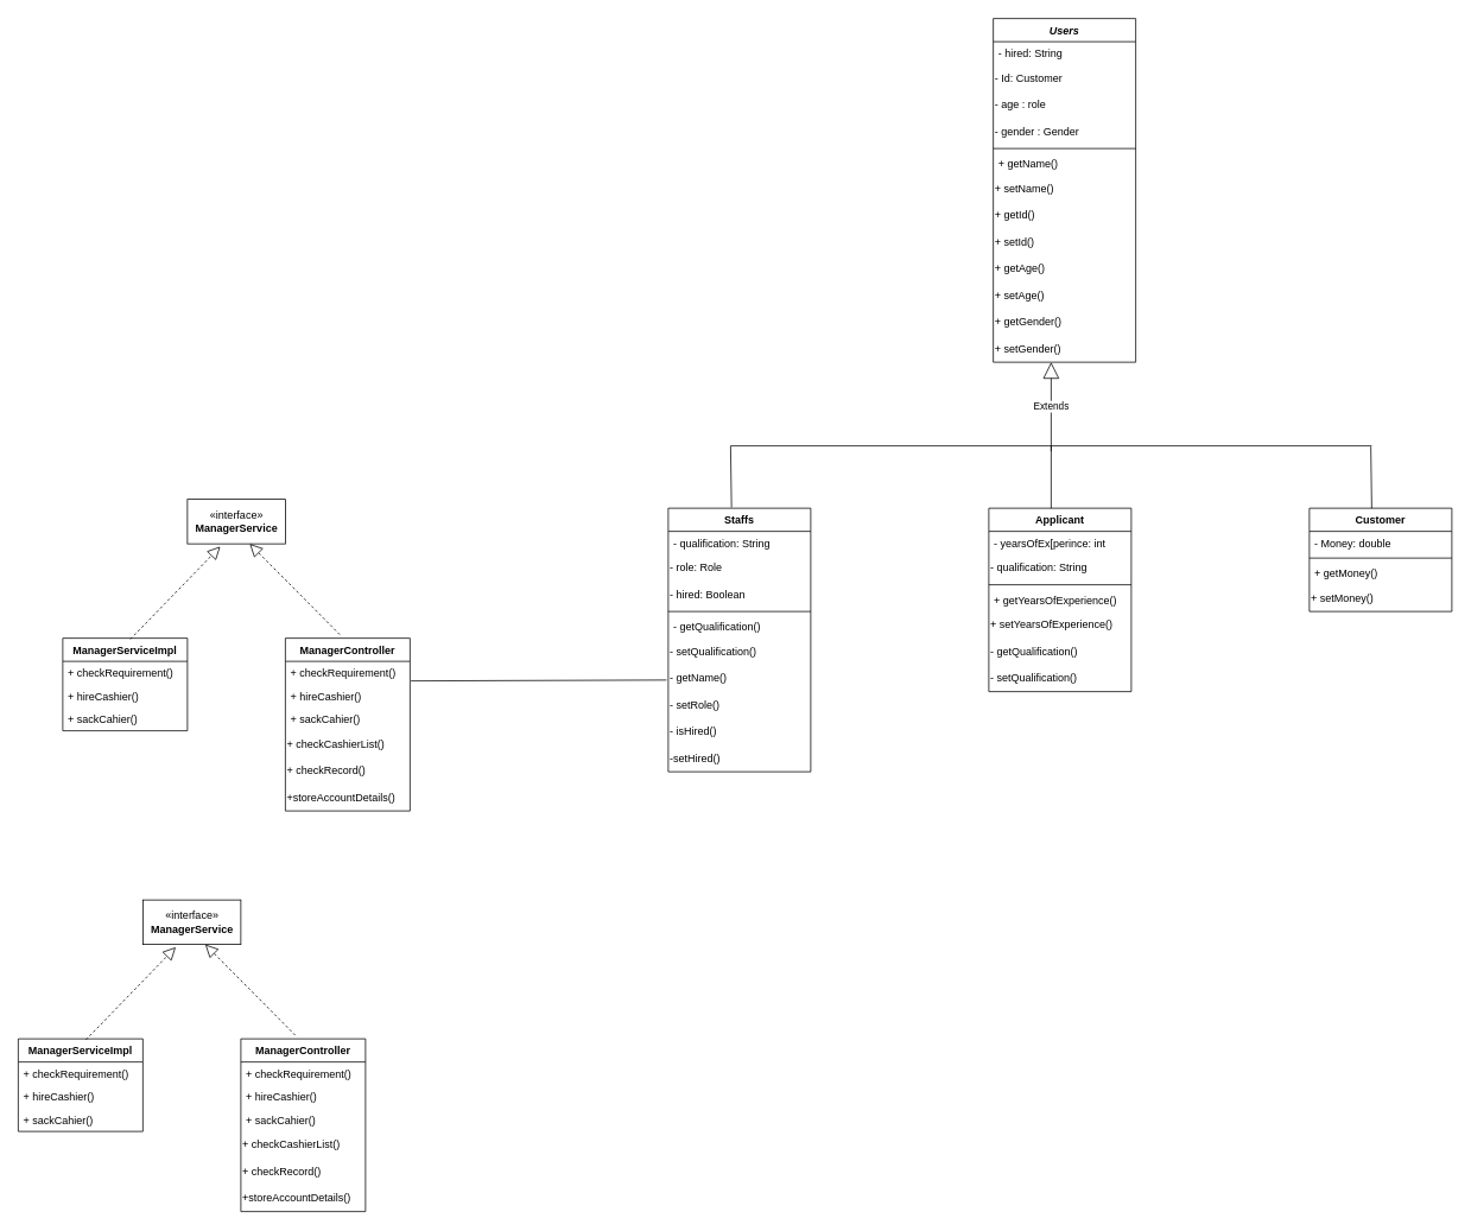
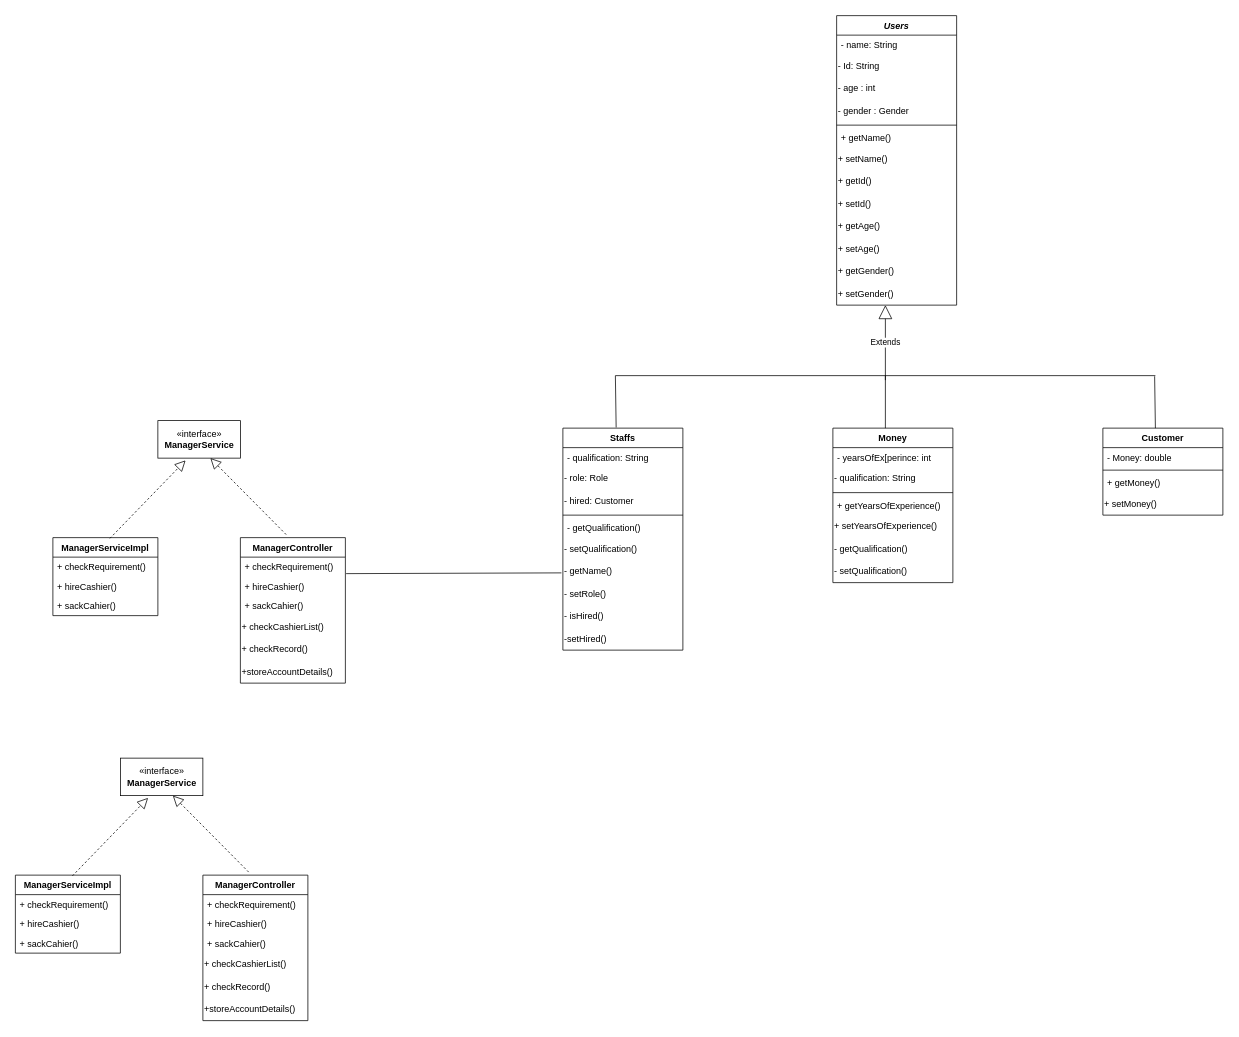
- <mxCell id="3" value="- hired: String" style="text;strokeColor=none;fillColor=none;align=left;verticalAlign=top;spacingLeft=4;spacingRight=4;overflow=hidden;rotatable=0;points=[[0,0.5],[1,0.5]];portConstraint=eastwest;" parent="2" vertex="1"><mxGeometry y="26" width="160" height="26" as="geometry" /></mxCell>
+ <mxCell id="3" value="- name: String" style="text;strokeColor=none;fillColor=none;align=left;verticalAlign=top;spacingLeft=4;spacingRight=4;overflow=hidden;rotatable=0;points=[[0,0.5],[1,0.5]];portConstraint=eastwest;" parent="2" vertex="1"><mxGeometry y="26" width="160" height="26" as="geometry" /></mxCell>
- <mxCell id="4" value="- Id: Customer" style="text;html=1;strokeColor=none;fillColor=none;align=left;verticalAlign=middle;whiteSpace=wrap;rounded=0;" parent="2" vertex="1"><mxGeometry y="52" width="160" height="30" as="geometry" /></mxCell>
+ <mxCell id="4" value="- Id: String" style="text;html=1;strokeColor=none;fillColor=none;align=left;verticalAlign=middle;whiteSpace=wrap;rounded=0;" parent="2" vertex="1"><mxGeometry y="52" width="160" height="30" as="geometry" /></mxCell>
- <mxCell id="5" value="- age : role" style="text;html=1;strokeColor=none;fillColor=none;align=left;verticalAlign=middle;whiteSpace=wrap;rounded=0;" parent="2" vertex="1"><mxGeometry y="82" width="160" height="30" as="geometry" /></mxCell>
+ <mxCell id="5" value="- age : int" style="text;html=1;strokeColor=none;fillColor=none;align=left;verticalAlign=middle;whiteSpace=wrap;rounded=0;" parent="2" vertex="1"><mxGeometry y="82" width="160" height="30" as="geometry" /></mxCell>
- <mxCell id="27" value="Applicant" style="swimlane;fontStyle=1;align=center;verticalAlign=top;childLayout=stackLayout;horizontal=1;startSize=26;horizontalStack=0;resizeParent=1;resizeParentMax=0;resizeLast=0;collapsible=1;marginBottom=0;" parent="1" vertex="1"><mxGeometry x="1110" y="570" width="160" height="206" as="geometry" /></mxCell>
+ <mxCell id="27" value="Money" style="swimlane;fontStyle=1;align=center;verticalAlign=top;childLayout=stackLayout;horizontal=1;startSize=26;horizontalStack=0;resizeParent=1;resizeParentMax=0;resizeLast=0;collapsible=1;marginBottom=0;" parent="1" vertex="1"><mxGeometry x="1110" y="570" width="160" height="206" as="geometry" /></mxCell>
- <mxCell id="19" value="- hired: Boolean" style="text;html=1;strokeColor=none;fillColor=none;align=left;verticalAlign=middle;whiteSpace=wrap;rounded=0;" parent="16" vertex="1"><mxGeometry y="82" width="160" height="30" as="geometry" /></mxCell>
+ <mxCell id="19" value="- hired: Customer" style="text;html=1;strokeColor=none;fillColor=none;align=left;verticalAlign=middle;whiteSpace=wrap;rounded=0;" parent="16" vertex="1"><mxGeometry y="82" width="160" height="30" as="geometry" /></mxCell>
